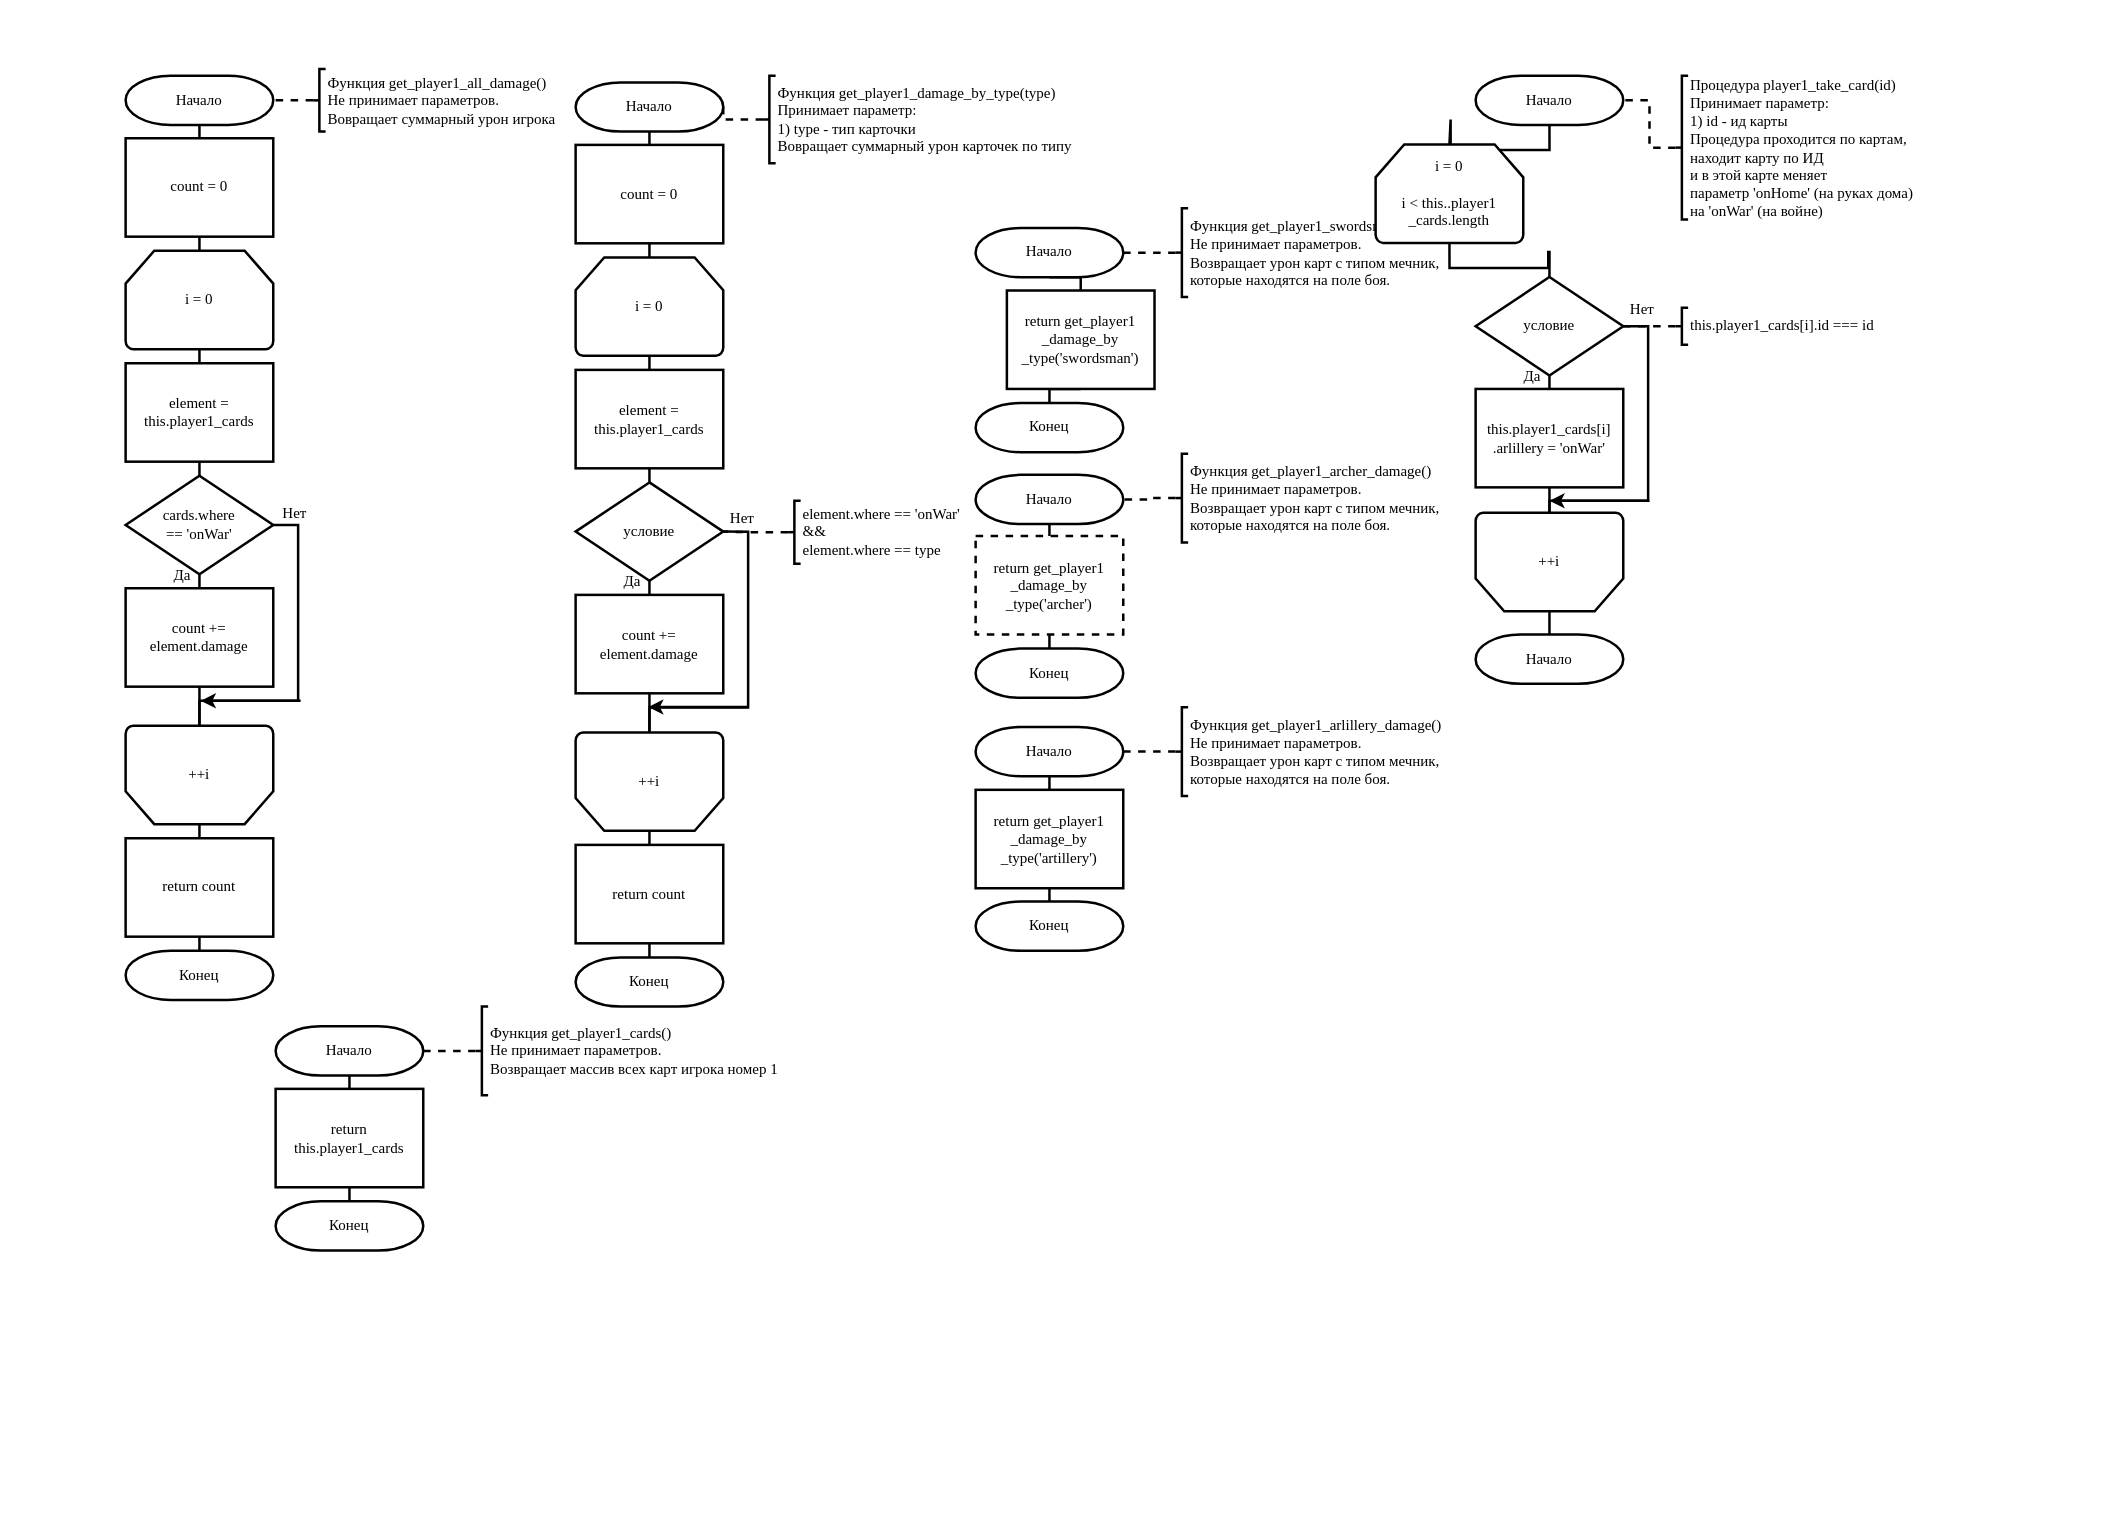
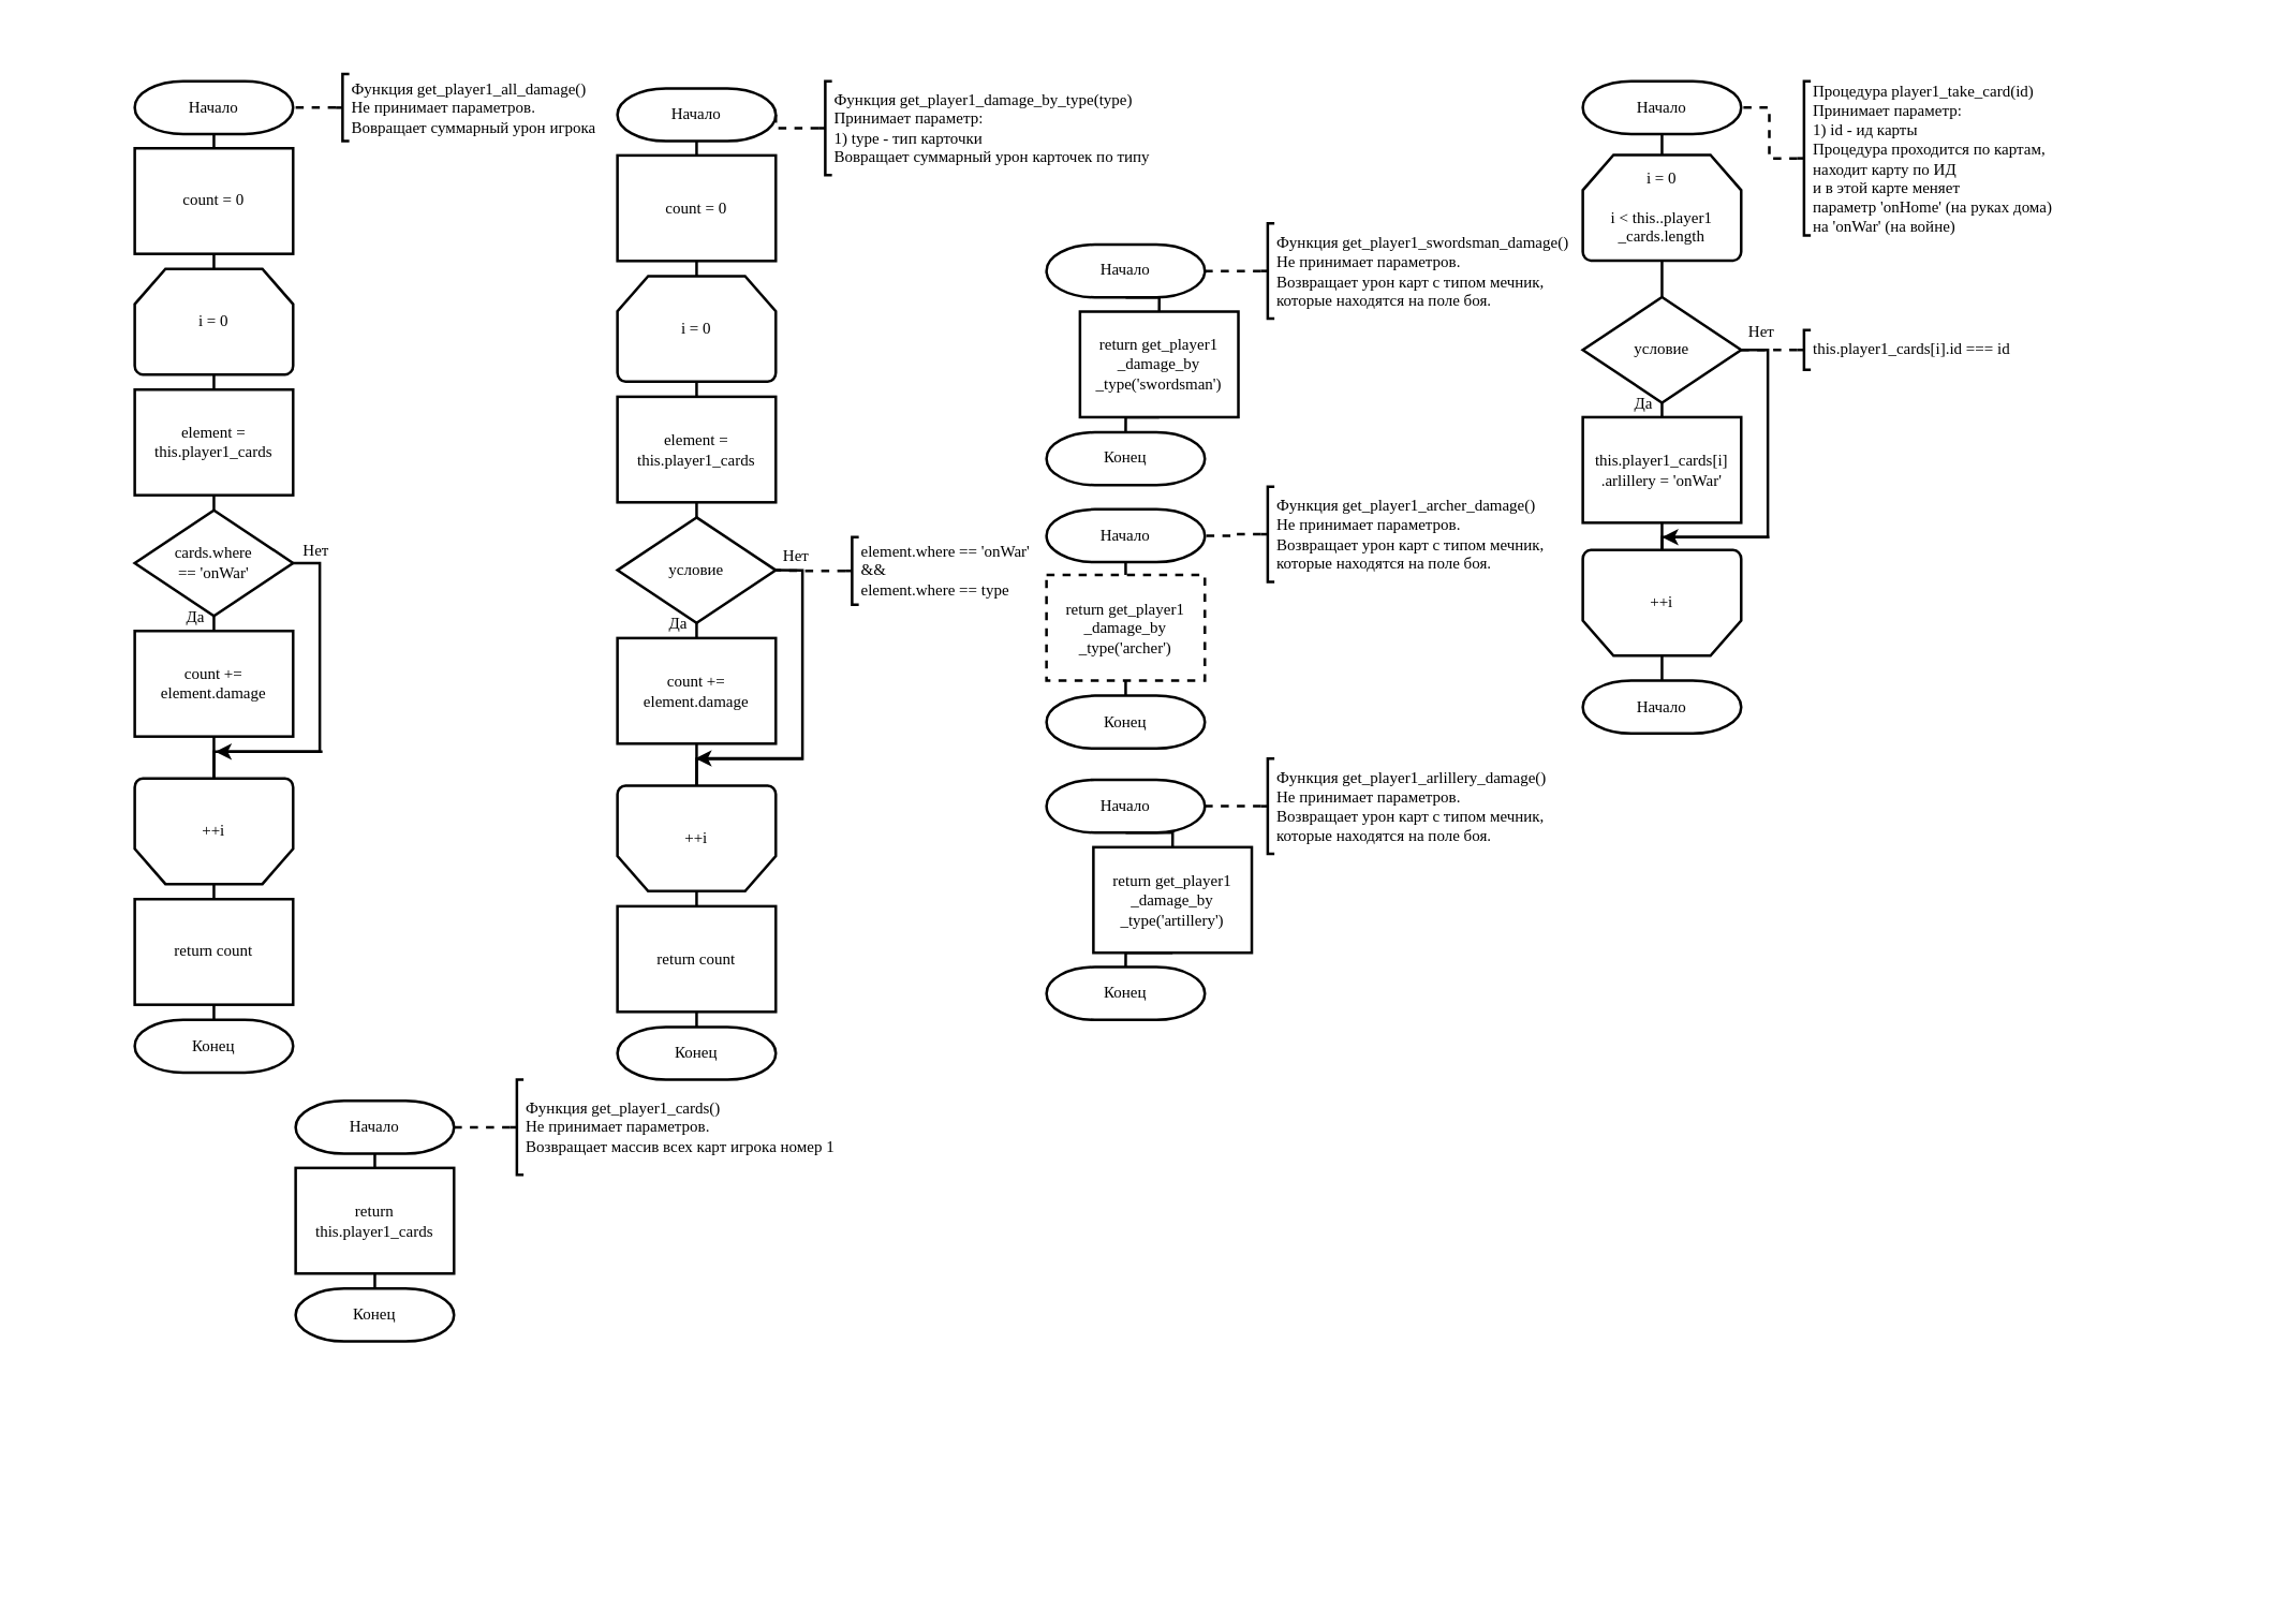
- <mxCell id="81" value="i = 0&lt;br&gt;&lt;br&gt;i &amp;lt; this..player1&lt;br&gt;_cards.length" style="strokeWidth=2;html=1;shape=mxgraph.flowchart.loop_limit;whiteSpace=wrap;rounded=0;fillColor=default;fontFamily=Times New Roman;fontSize=12;" vertex="1" parent="1"><mxGeometry x="1100" y="115" width="118.11" height="78.74" as="geometry" /></mxCell>
+ <mxCell id="81" value="i = 0&lt;br&gt;&lt;br&gt;i &amp;lt; this..player1&lt;br&gt;_cards.length" style="strokeWidth=2;html=1;shape=mxgraph.flowchart.loop_limit;whiteSpace=wrap;rounded=0;fillColor=default;fontFamily=Times New Roman;fontSize=12;" vertex="1" parent="1"><mxGeometry x="1180" y="115" width="118.11" height="78.74" as="geometry" /></mxCell>
- <mxCell id="68" value="return&amp;nbsp;&lt;span style=&quot;text-align: left; font-size: 12px;&quot;&gt;get_player1&lt;br style=&quot;font-size: 12px;&quot;&gt;_damage_by&lt;br style=&quot;font-size: 12px;&quot;&gt;_type('artillery')&lt;/span&gt;" style="rounded=0;whiteSpace=wrap;html=1;absoluteArcSize=1;arcSize=14;strokeWidth=2;fontFamily=Times New Roman;fillColor=default;fontSize=12;" vertex="1" parent="1"><mxGeometry x="780" y="631.26" width="118.11" height="78.74" as="geometry" /></mxCell>
+ <mxCell id="68" value="return&amp;nbsp;&lt;span style=&quot;text-align: left; font-size: 12px;&quot;&gt;get_player1&lt;br style=&quot;font-size: 12px;&quot;&gt;_damage_by&lt;br style=&quot;font-size: 12px;&quot;&gt;_type('artillery')&lt;/span&gt;" style="rounded=0;whiteSpace=wrap;html=1;absoluteArcSize=1;arcSize=14;strokeWidth=2;fontFamily=Times New Roman;fillColor=default;fontSize=12;" vertex="1" parent="1"><mxGeometry x="815" y="631.26" width="118.11" height="78.74" as="geometry" /></mxCell>
